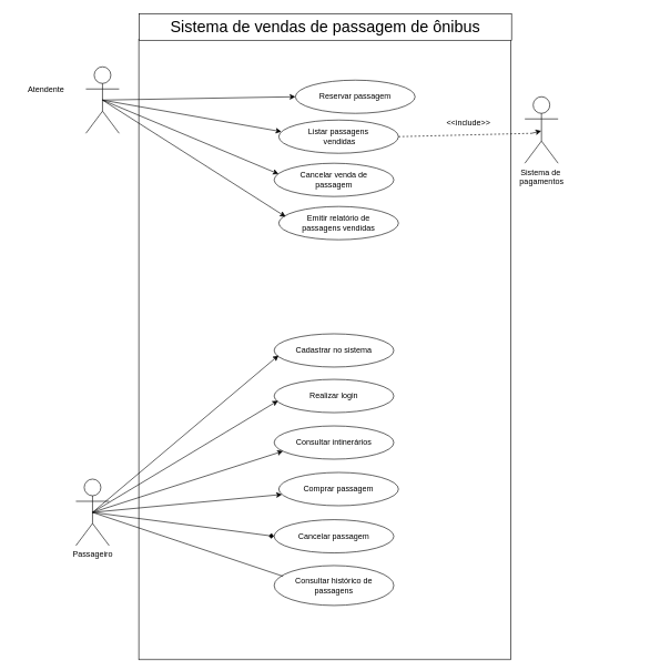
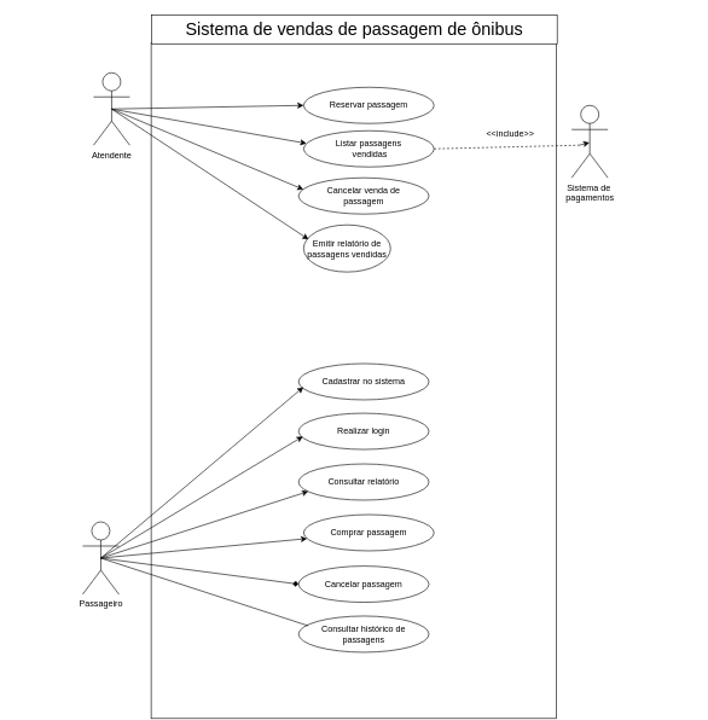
- <mxCell id="6" value="Atendente" style="text;html=1;align=center;verticalAlign=middle;resizable=0;points=[];autosize=1;strokeColor=none;fillColor=none;" vertex="1" parent="1"><mxGeometry x="28" y="120" width="80" height="30" as="geometry" /></mxCell>
+ <mxCell id="6" value="Atendente" style="text;html=1;align=center;verticalAlign=middle;resizable=0;points=[];autosize=1;strokeColor=none;fillColor=none;" vertex="1" parent="1"><mxGeometry x="113" y="200" width="80" height="30" as="geometry" /></mxCell>
- <mxCell id="7" value="Reservar passagem" style="ellipse;whiteSpace=wrap;html=1;" vertex="1" parent="1"><mxGeometry x="443" y="120" width="180" height="50" as="geometry" /></mxCell>
+ <mxCell id="7" value="Reservar passagem" style="ellipse;whiteSpace=wrap;html=1;" vertex="1" parent="1"><mxGeometry x="418" y="120" width="180" height="50" as="geometry" /></mxCell>
- <mxCell id="8" value="Emitir relatório de&lt;div&gt;passagens vendidas&lt;/div&gt;" style="ellipse;whiteSpace=wrap;html=1;" vertex="1" parent="1"><mxGeometry x="418" y="310" width="180" height="50" as="geometry" /></mxCell>
+ <mxCell id="8" value="Emitir relatório de&lt;div&gt;passagens vendidas&lt;/div&gt;" style="ellipse;whiteSpace=wrap;html=1;" vertex="1" parent="1"><mxGeometry x="418" y="310" width="120" height="65" as="geometry" /></mxCell>
- <mxCell id="13" value="Consultar intinerários" style="ellipse;whiteSpace=wrap;html=1;" vertex="1" parent="1"><mxGeometry x="411" y="640" width="180" height="50" as="geometry" /></mxCell>
+ <mxCell id="13" value="Consultar relatório" style="ellipse;whiteSpace=wrap;html=1;" vertex="1" parent="1"><mxGeometry x="411" y="640" width="180" height="50" as="geometry" /></mxCell>
- <mxCell id="16" value="Consultar histórico de&lt;div&gt;passagens&lt;/div&gt;" style="ellipse;whiteSpace=wrap;html=1;" vertex="1" parent="1"><mxGeometry x="411" y="850" width="180" height="60" as="geometry" /></mxCell>
+ <mxCell id="16" value="Consultar histórico de&lt;div&gt;passagens&lt;/div&gt;" style="ellipse;whiteSpace=wrap;html=1;" vertex="1" parent="1"><mxGeometry x="411" y="850" width="180" height="50" as="geometry" /></mxCell>
